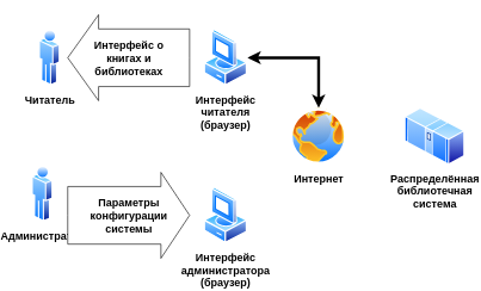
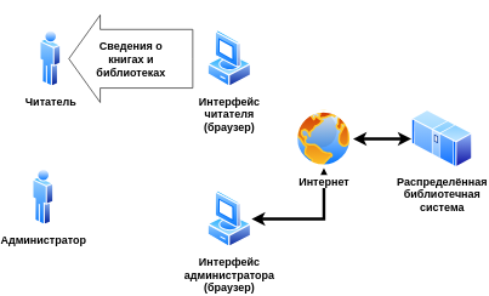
- <mxCell id="9" value="Интерфейс о &lt;br style=&quot;font-size: 15px&quot;&gt;книгах и&lt;br&gt;библиотеках" style="html=1;shadow=0;dashed=0;align=center;verticalAlign=middle;shape=mxgraph.arrows2.arrow;dy=0.33;dx=43;flipH=1;notch=0;fontSize=15;fontStyle=1" parent="1" vertex="1"><mxGeometry x="70" y="20" width="170" height="120" as="geometry" /></mxCell>
+ <mxCell id="9" value="Сведения о &lt;br style=&quot;font-size: 15px&quot;&gt;книгах и&lt;br&gt;библиотеках" style="html=1;shadow=0;dashed=0;align=center;verticalAlign=middle;shape=mxgraph.arrows2.arrow;dy=0.33;dx=43;flipH=1;notch=0;fontSize=15;fontStyle=1" parent="1" vertex="1"><mxGeometry x="70" y="20" width="170" height="120" as="geometry" /></mxCell>
- <mxCell id="5" style="edgeStyle=orthogonalEdgeStyle;rounded=0;orthogonalLoop=1;jettySize=auto;html=1;exitX=1;exitY=0.5;exitDx=0;exitDy=0;startArrow=classic;startFill=1;strokeWidth=4;sketch=0;fontSize=15;fontStyle=1" parent="1" source="6" target="12" edge="1"><mxGeometry relative="1" as="geometry" /></mxCell>
+ <mxCell id="11" style="edgeStyle=orthogonalEdgeStyle;rounded=0;orthogonalLoop=1;jettySize=auto;html=1;exitX=1;exitY=0.5;exitDx=0;exitDy=0;startArrow=classic;startFill=1;strokeWidth=4;fontSize=15;fontStyle=1" parent="1" source="12" target="2" edge="1"><mxGeometry relative="1" as="geometry" /></mxCell>
- <mxCell id="10" value="Параметры &lt;br style=&quot;font-size: 15px&quot;&gt;конфигурации&lt;br style=&quot;font-size: 15px&quot;&gt;системы" style="html=1;shadow=0;dashed=0;align=center;verticalAlign=middle;shape=mxgraph.arrows2.arrow;dy=0.33;dx=40;notch=0;fontSize=15;fontStyle=1" parent="1" vertex="1"><mxGeometry x="70" y="240" width="170" height="120" as="geometry" /></mxCell>
+ <mxCell id="7" style="edgeStyle=orthogonalEdgeStyle;rounded=0;orthogonalLoop=1;jettySize=auto;html=1;exitX=1;exitY=0.5;exitDx=0;exitDy=0;startArrow=classic;startFill=1;strokeWidth=4;fontSize=15;fontStyle=1" parent="1" source="8" target="12" edge="1"><mxGeometry relative="1" as="geometry"><Array as="points"><mxPoint x="420" y="300" /></Array></mxGeometry></mxCell>
